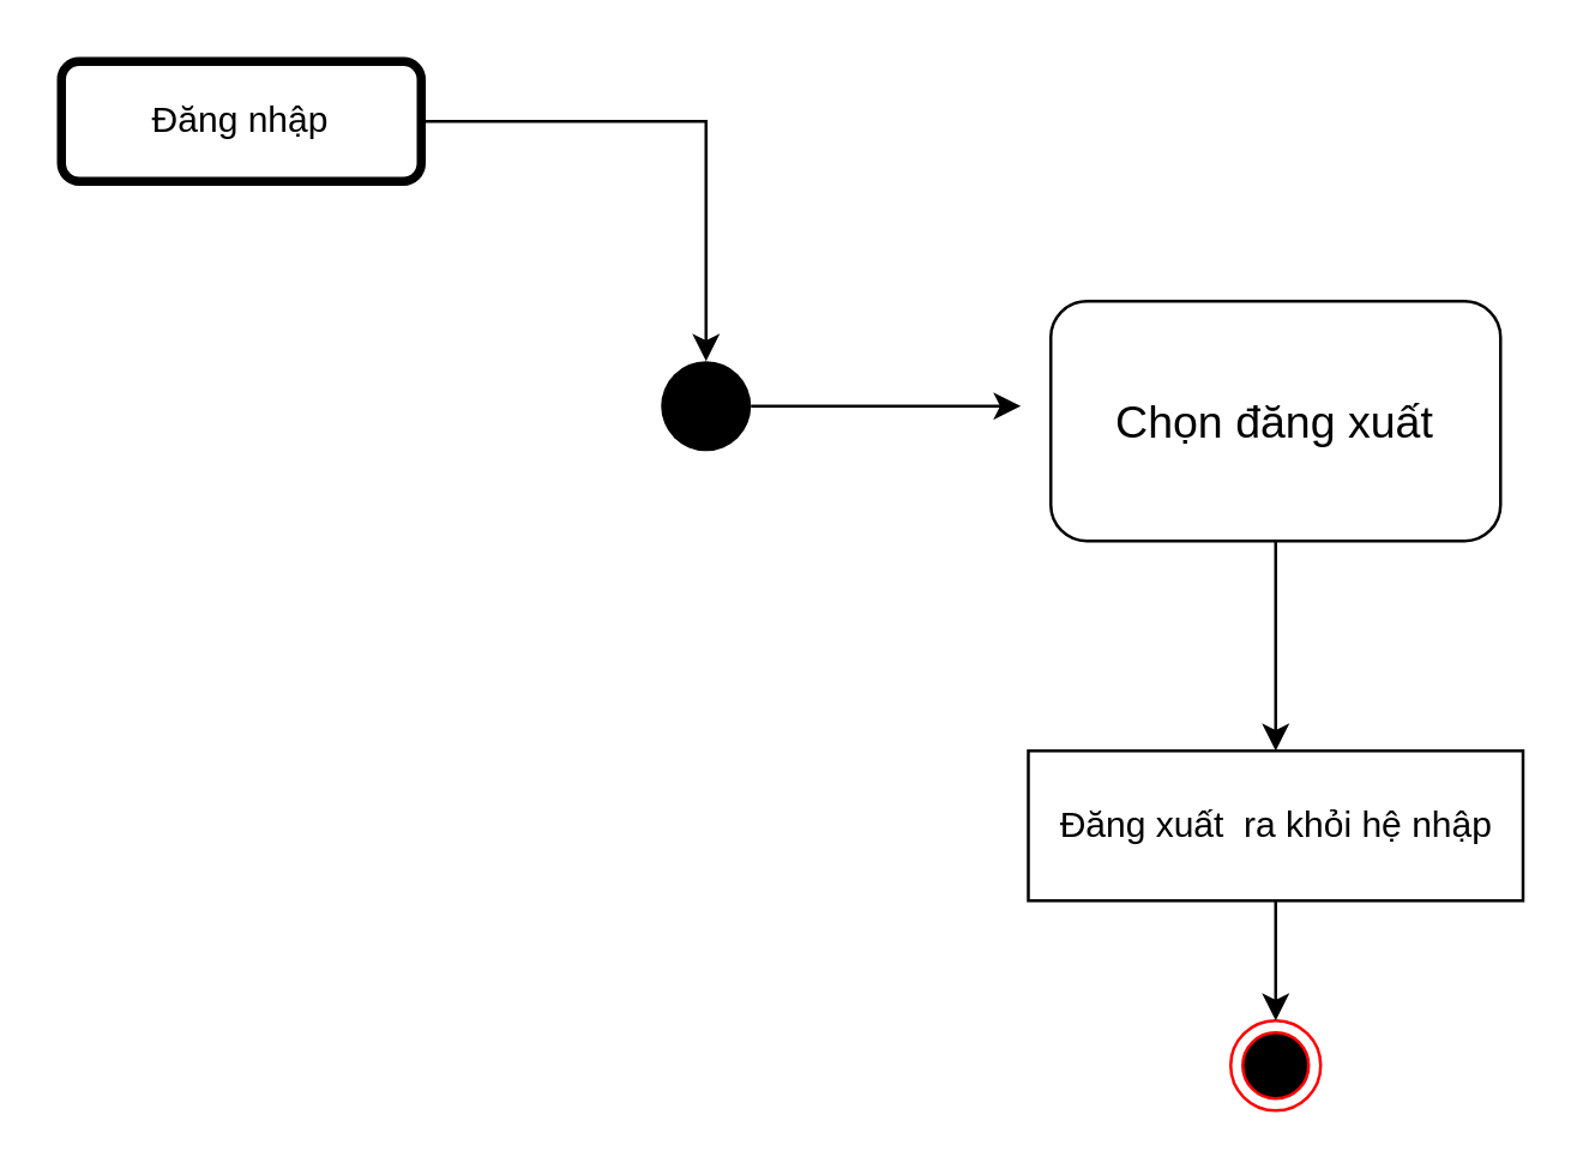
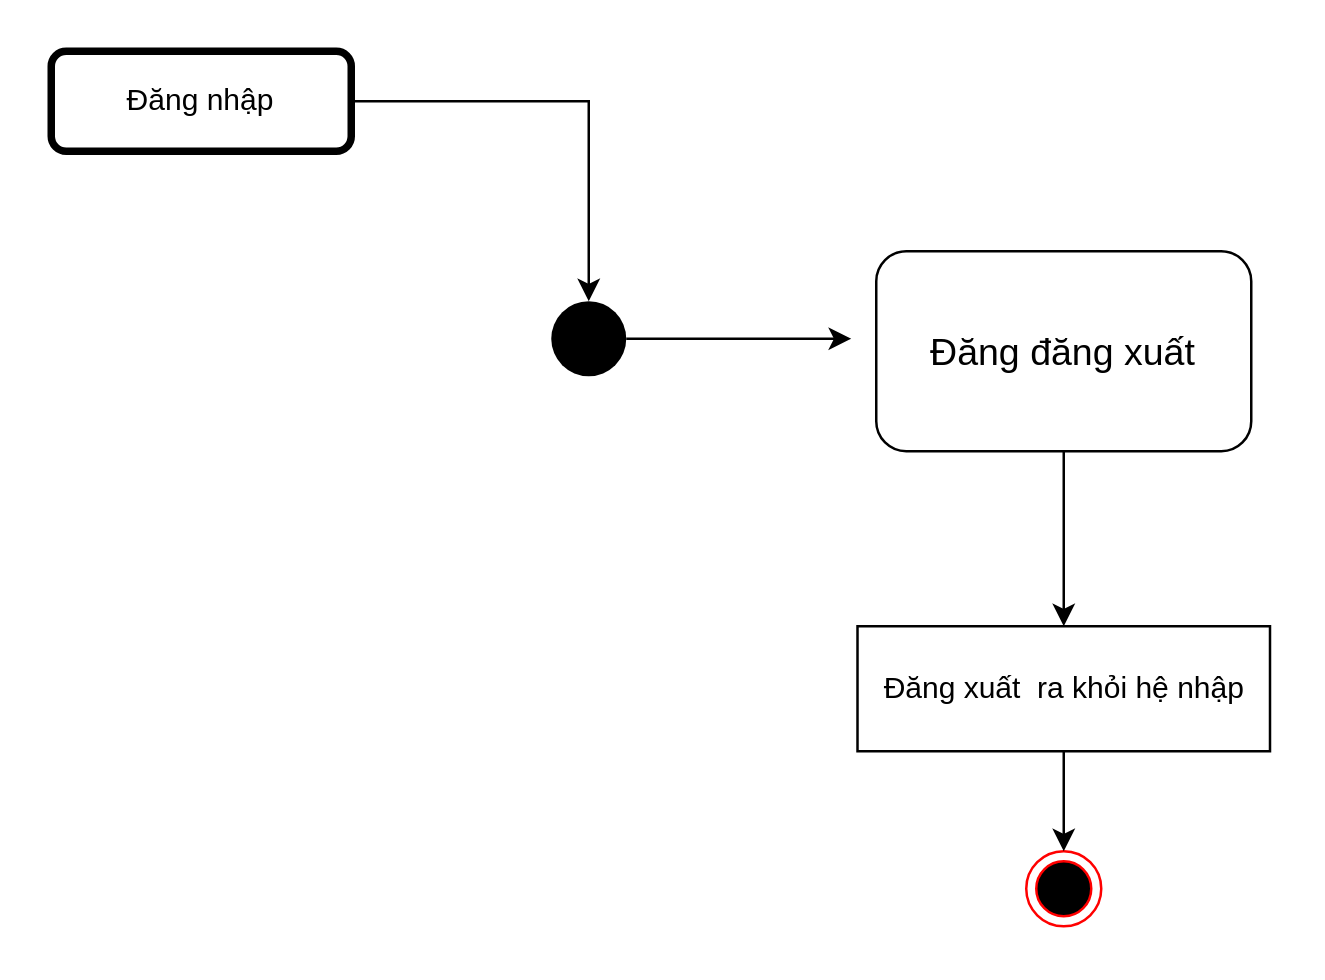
- <mxCell id="5" value="Chọn đăng xuất" style="shape=rect;html=1;rounded=1;whiteSpace=wrap;align=center;fontSize=15;" parent="1" vertex="1"><mxGeometry x="350" y="100" width="150" height="80" as="geometry" /></mxCell>
+ <mxCell id="5" value="Đăng đăng xuất" style="shape=rect;html=1;rounded=1;whiteSpace=wrap;align=center;fontSize=15;" parent="1" vertex="1"><mxGeometry x="350" y="100" width="150" height="80" as="geometry" /></mxCell>
